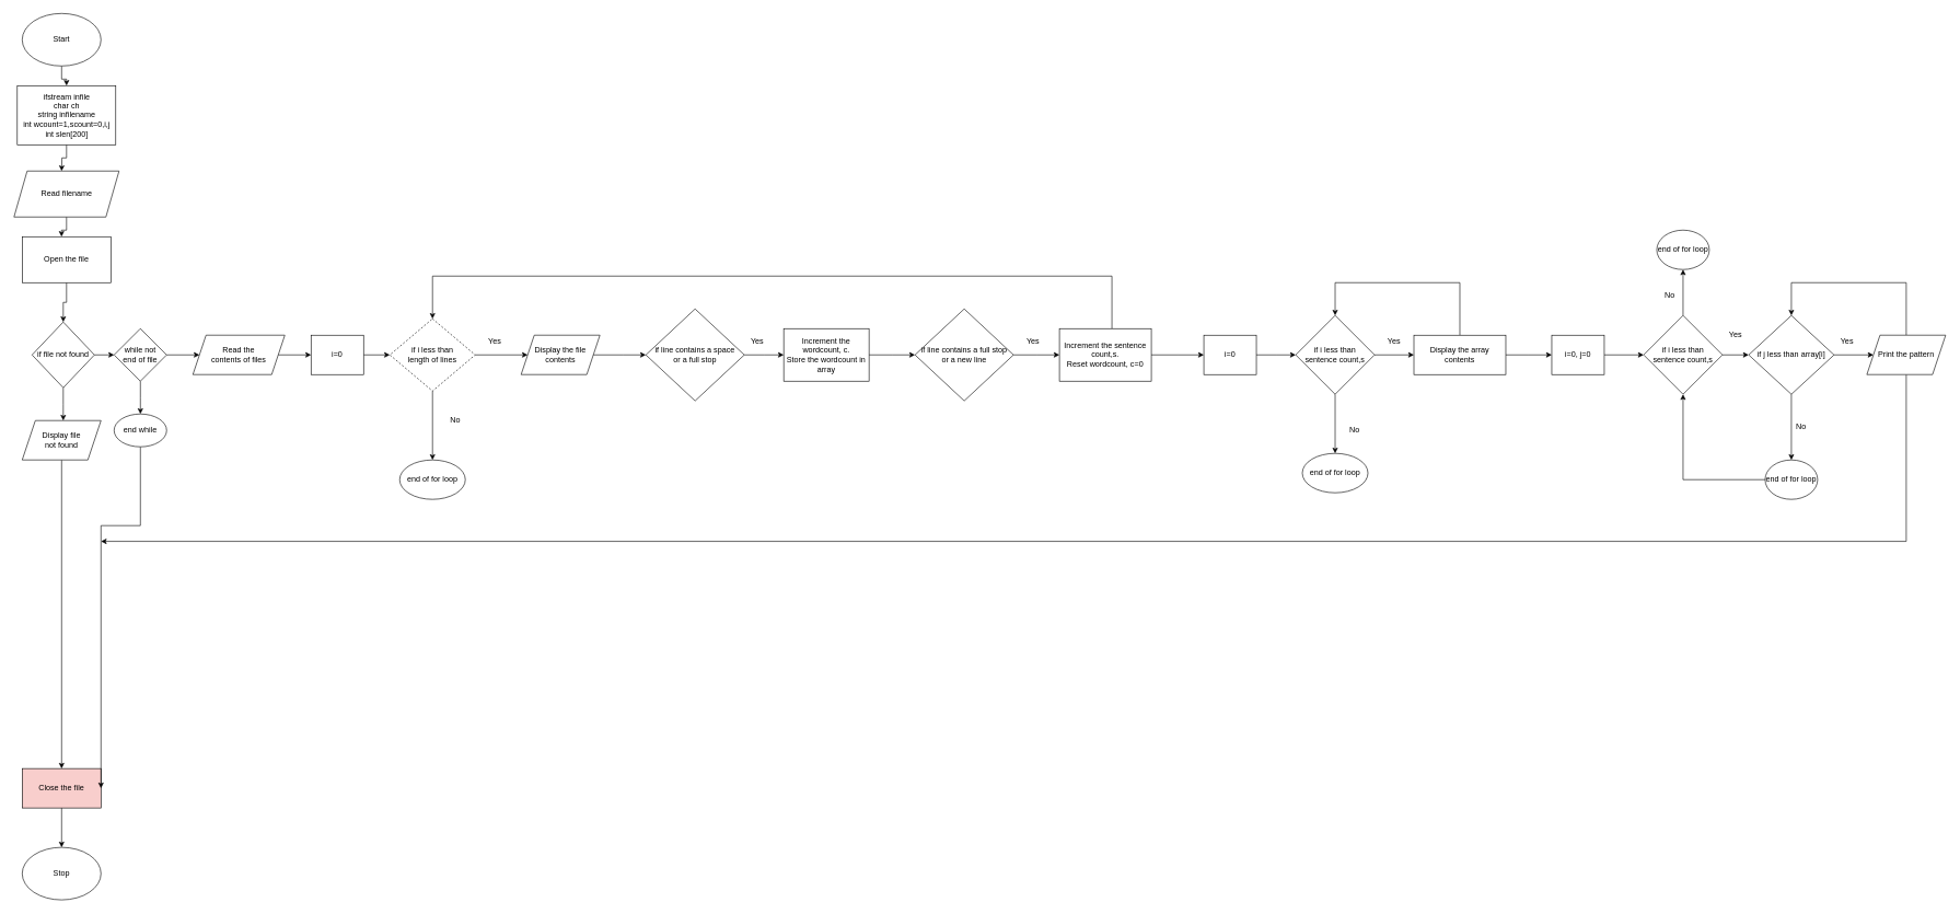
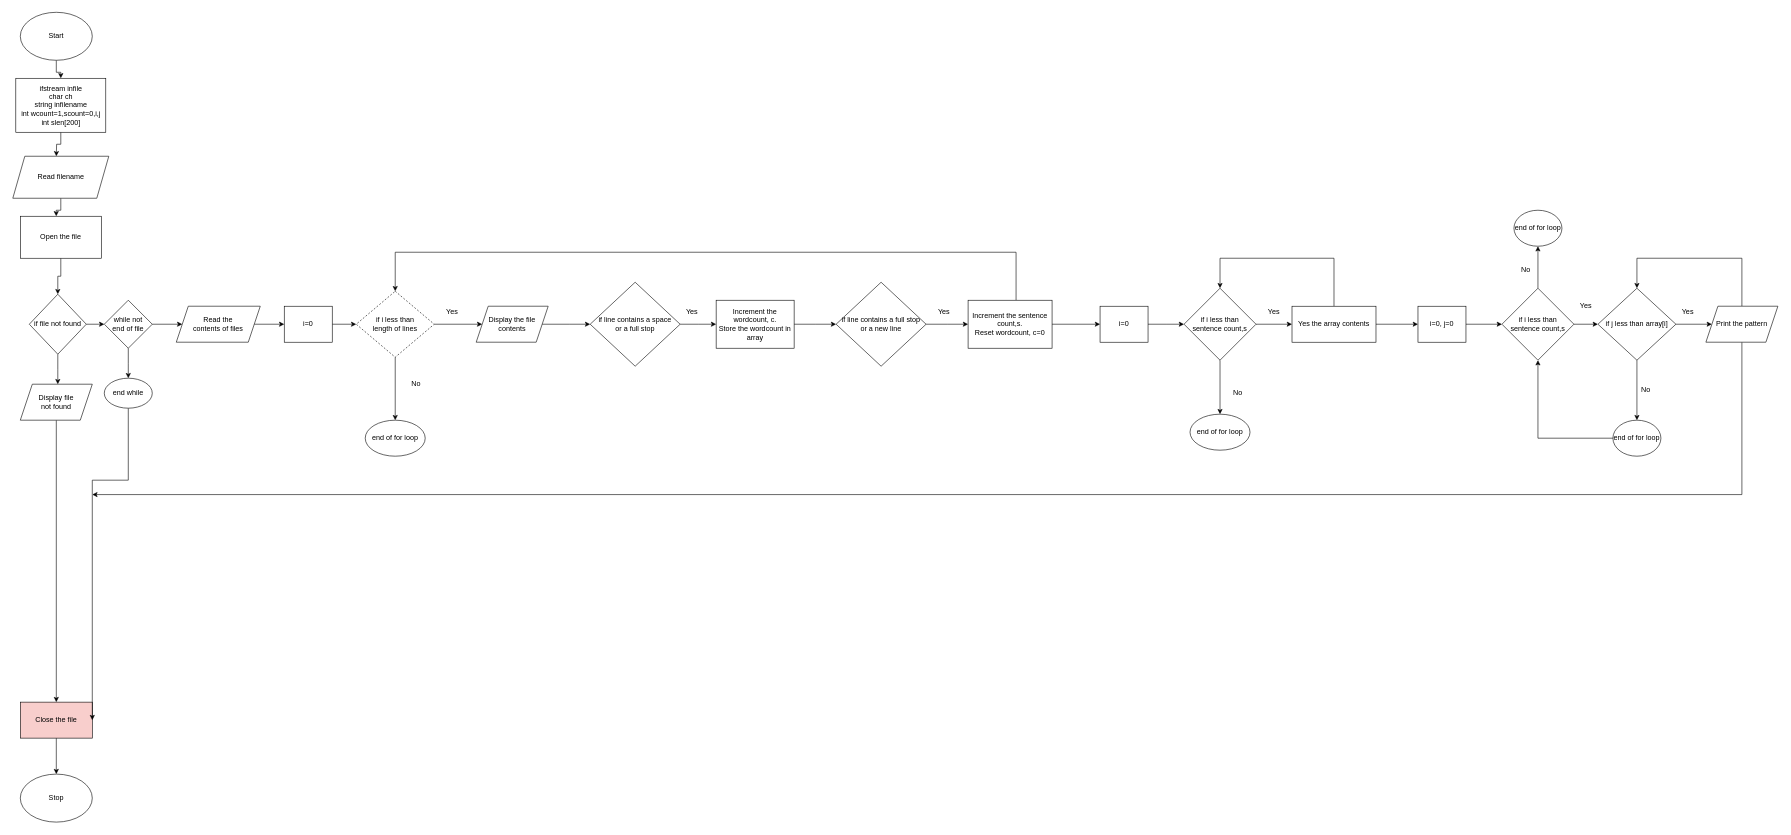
- <mxCell id="43" value="Display the array contents" style="rounded=0;whiteSpace=wrap;html=1;" parent="1" vertex="1"><mxGeometry x="2153" y="510" width="140" height="60" as="geometry" /></mxCell>
+ <mxCell id="43" value="Yes the array contents" style="rounded=0;whiteSpace=wrap;html=1;" parent="1" vertex="1"><mxGeometry x="2153" y="510" width="140" height="60" as="geometry" /></mxCell>
